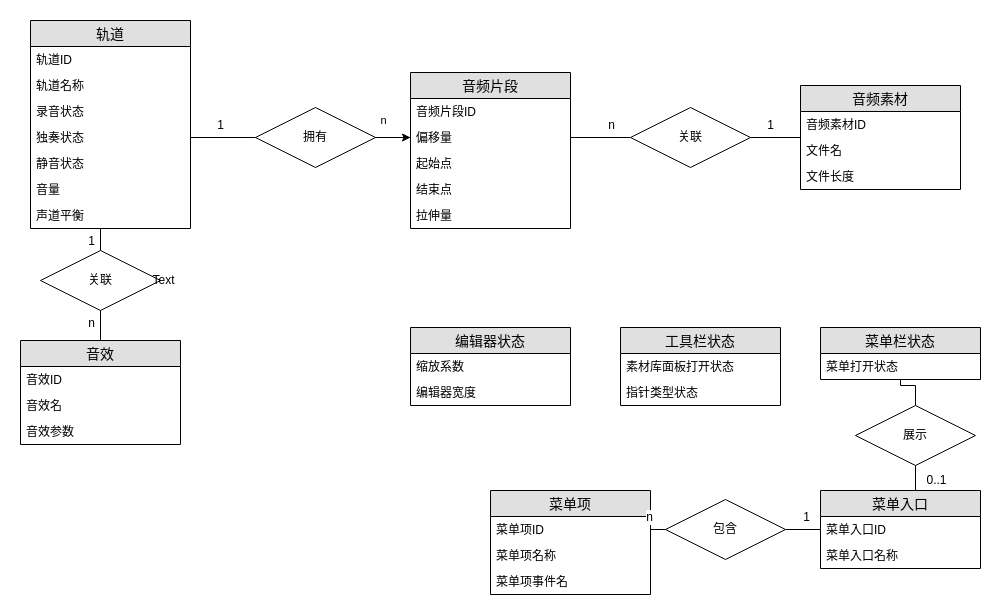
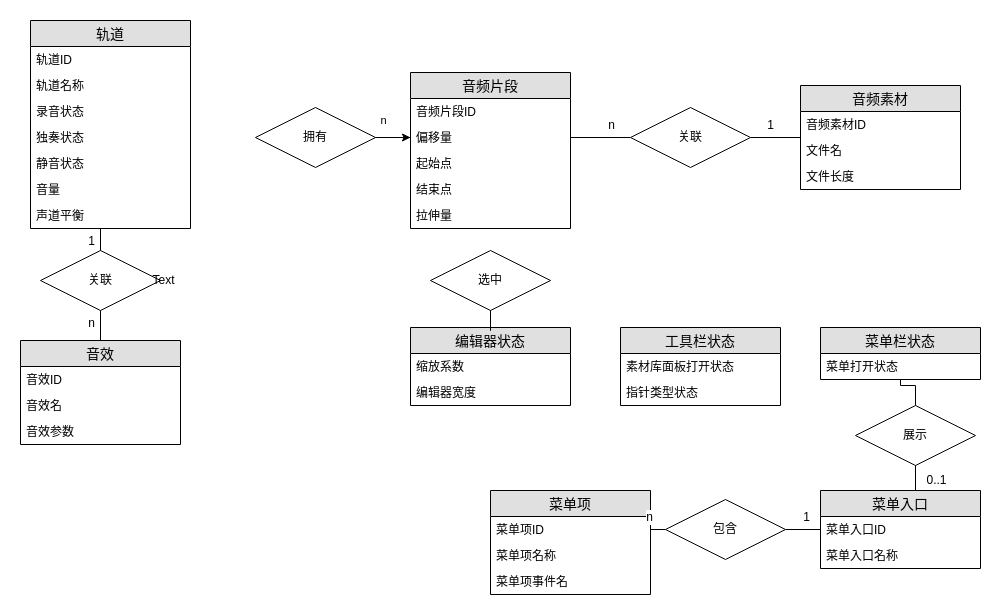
- <mxCell id="12" style="edgeStyle=orthogonalEdgeStyle;rounded=0;orthogonalLoop=1;jettySize=auto;html=1;exitX=1;exitY=0.5;exitDx=0;exitDy=0;entryX=0;entryY=0.5;entryDx=0;entryDy=0;endArrow=none;endFill=0;" edge="1" parent="1" source="6" target="11"><mxGeometry relative="1" as="geometry" /></mxCell>
- <mxCell id="13" value="1" style="text;html=1;align=center;verticalAlign=middle;resizable=0;points=[];labelBackgroundColor=#ffffff;" vertex="1" connectable="0" parent="12"><mxGeometry x="0.135" y="4" relative="1" as="geometry"><mxPoint x="-8" y="-9" as="offset" /></mxGeometry></mxCell>
+ <mxCell id="43" value="选中" style="shape=rhombus;perimeter=rhombusPerimeter;whiteSpace=wrap;html=1;align=center;" vertex="1" parent="1"><mxGeometry x="430" y="250" width="120" height="60" as="geometry" /></mxCell>
+ <mxCell id="42" style="edgeStyle=orthogonalEdgeStyle;rounded=0;orthogonalLoop=1;jettySize=auto;html=1;exitX=0.5;exitY=1;exitDx=0;exitDy=0;endArrow=none;endFill=0;" edge="1" parent="1" source="43" target="39"><mxGeometry relative="1" as="geometry" /></mxCell>
